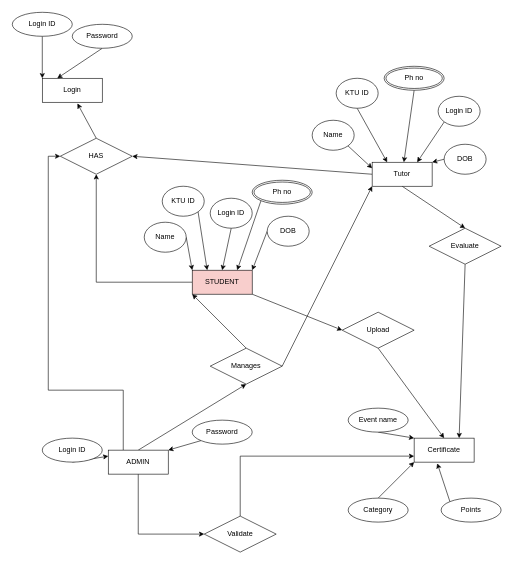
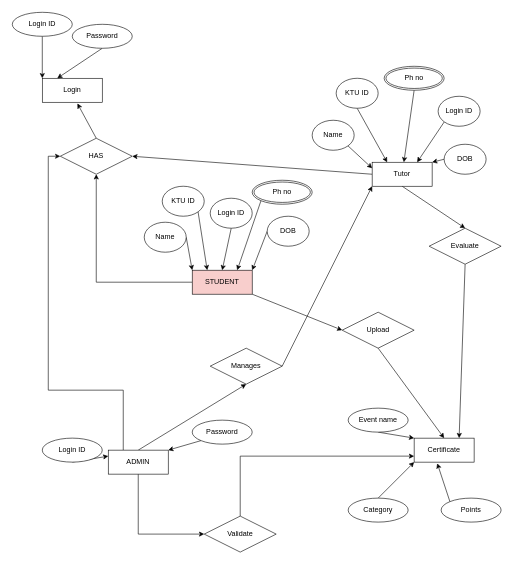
- <mxCell id="15" style="rounded=0;orthogonalLoop=1;jettySize=auto;html=1;exitX=0.5;exitY=0;exitDx=0;exitDy=0;entryX=0;entryY=1;entryDx=0;entryDy=0;" edge="1" parent="1" source="17" target="14"><mxGeometry relative="1" as="geometry" /></mxCell>
